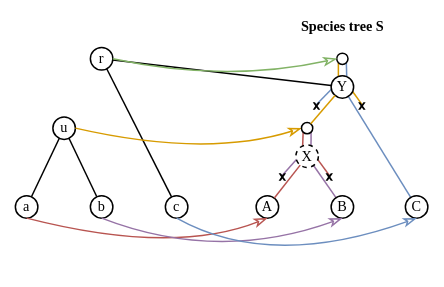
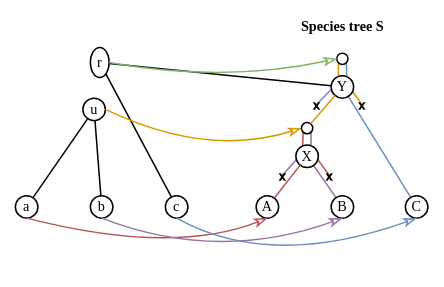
- <mxCell id="24" value="&lt;font style=&quot;font-size: 19px&quot;&gt;r&lt;/font&gt;" style="ellipse;whiteSpace=wrap;html=1;aspect=fixed;strokeWidth=2;fontSize=19;fontFamily=Times New Roman;" parent="1" vertex="1"><mxGeometry x="120" y="62.5" width="30" height="30" as="geometry" /></mxCell>
+ <mxCell id="24" value="&lt;font style=&quot;font-size: 19px&quot;&gt;r&lt;/font&gt;" style="ellipse;whiteSpace=wrap;html=1;aspect=fixed;strokeWidth=2;fontSize=19;fontFamily=Times New Roman;" parent="1" vertex="1"><mxGeometry x="120" y="62.5" width="25" height="40" as="geometry" /></mxCell>
- <mxCell id="23" value="&lt;font style=&quot;font-size: 19px&quot;&gt;u&lt;/font&gt;" style="ellipse;whiteSpace=wrap;html=1;aspect=fixed;strokeWidth=2;fontSize=19;fontFamily=Times New Roman;" parent="1" vertex="1"><mxGeometry x="70" y="155" width="30" height="30" as="geometry" /></mxCell>
+ <mxCell id="23" value="&lt;font style=&quot;font-size: 19px&quot;&gt;u&lt;/font&gt;" style="ellipse;whiteSpace=wrap;html=1;aspect=fixed;strokeWidth=2;fontSize=19;fontFamily=Times New Roman;" parent="1" vertex="1"><mxGeometry x="110" y="130" width="30" height="30" as="geometry" /></mxCell>
- <mxCell id="14" value="&lt;font style=&quot;font-size: 19px;&quot;&gt;X&lt;/font&gt;" style="ellipse;whiteSpace=wrap;html=1;aspect=fixed;strokeWidth=2;fontSize=19;fontFamily=Times New Roman;dashed=1;" parent="1" vertex="1"><mxGeometry x="394" y="192.5" width="30" height="30" as="geometry" /></mxCell>
+ <mxCell id="14" value="&lt;font style=&quot;font-size: 19px;&quot;&gt;X&lt;/font&gt;" style="ellipse;whiteSpace=wrap;html=1;aspect=fixed;strokeWidth=2;fontSize=19;fontFamily=Times New Roman;" parent="1" vertex="1"><mxGeometry x="394" y="192.5" width="30" height="30" as="geometry" /></mxCell>
